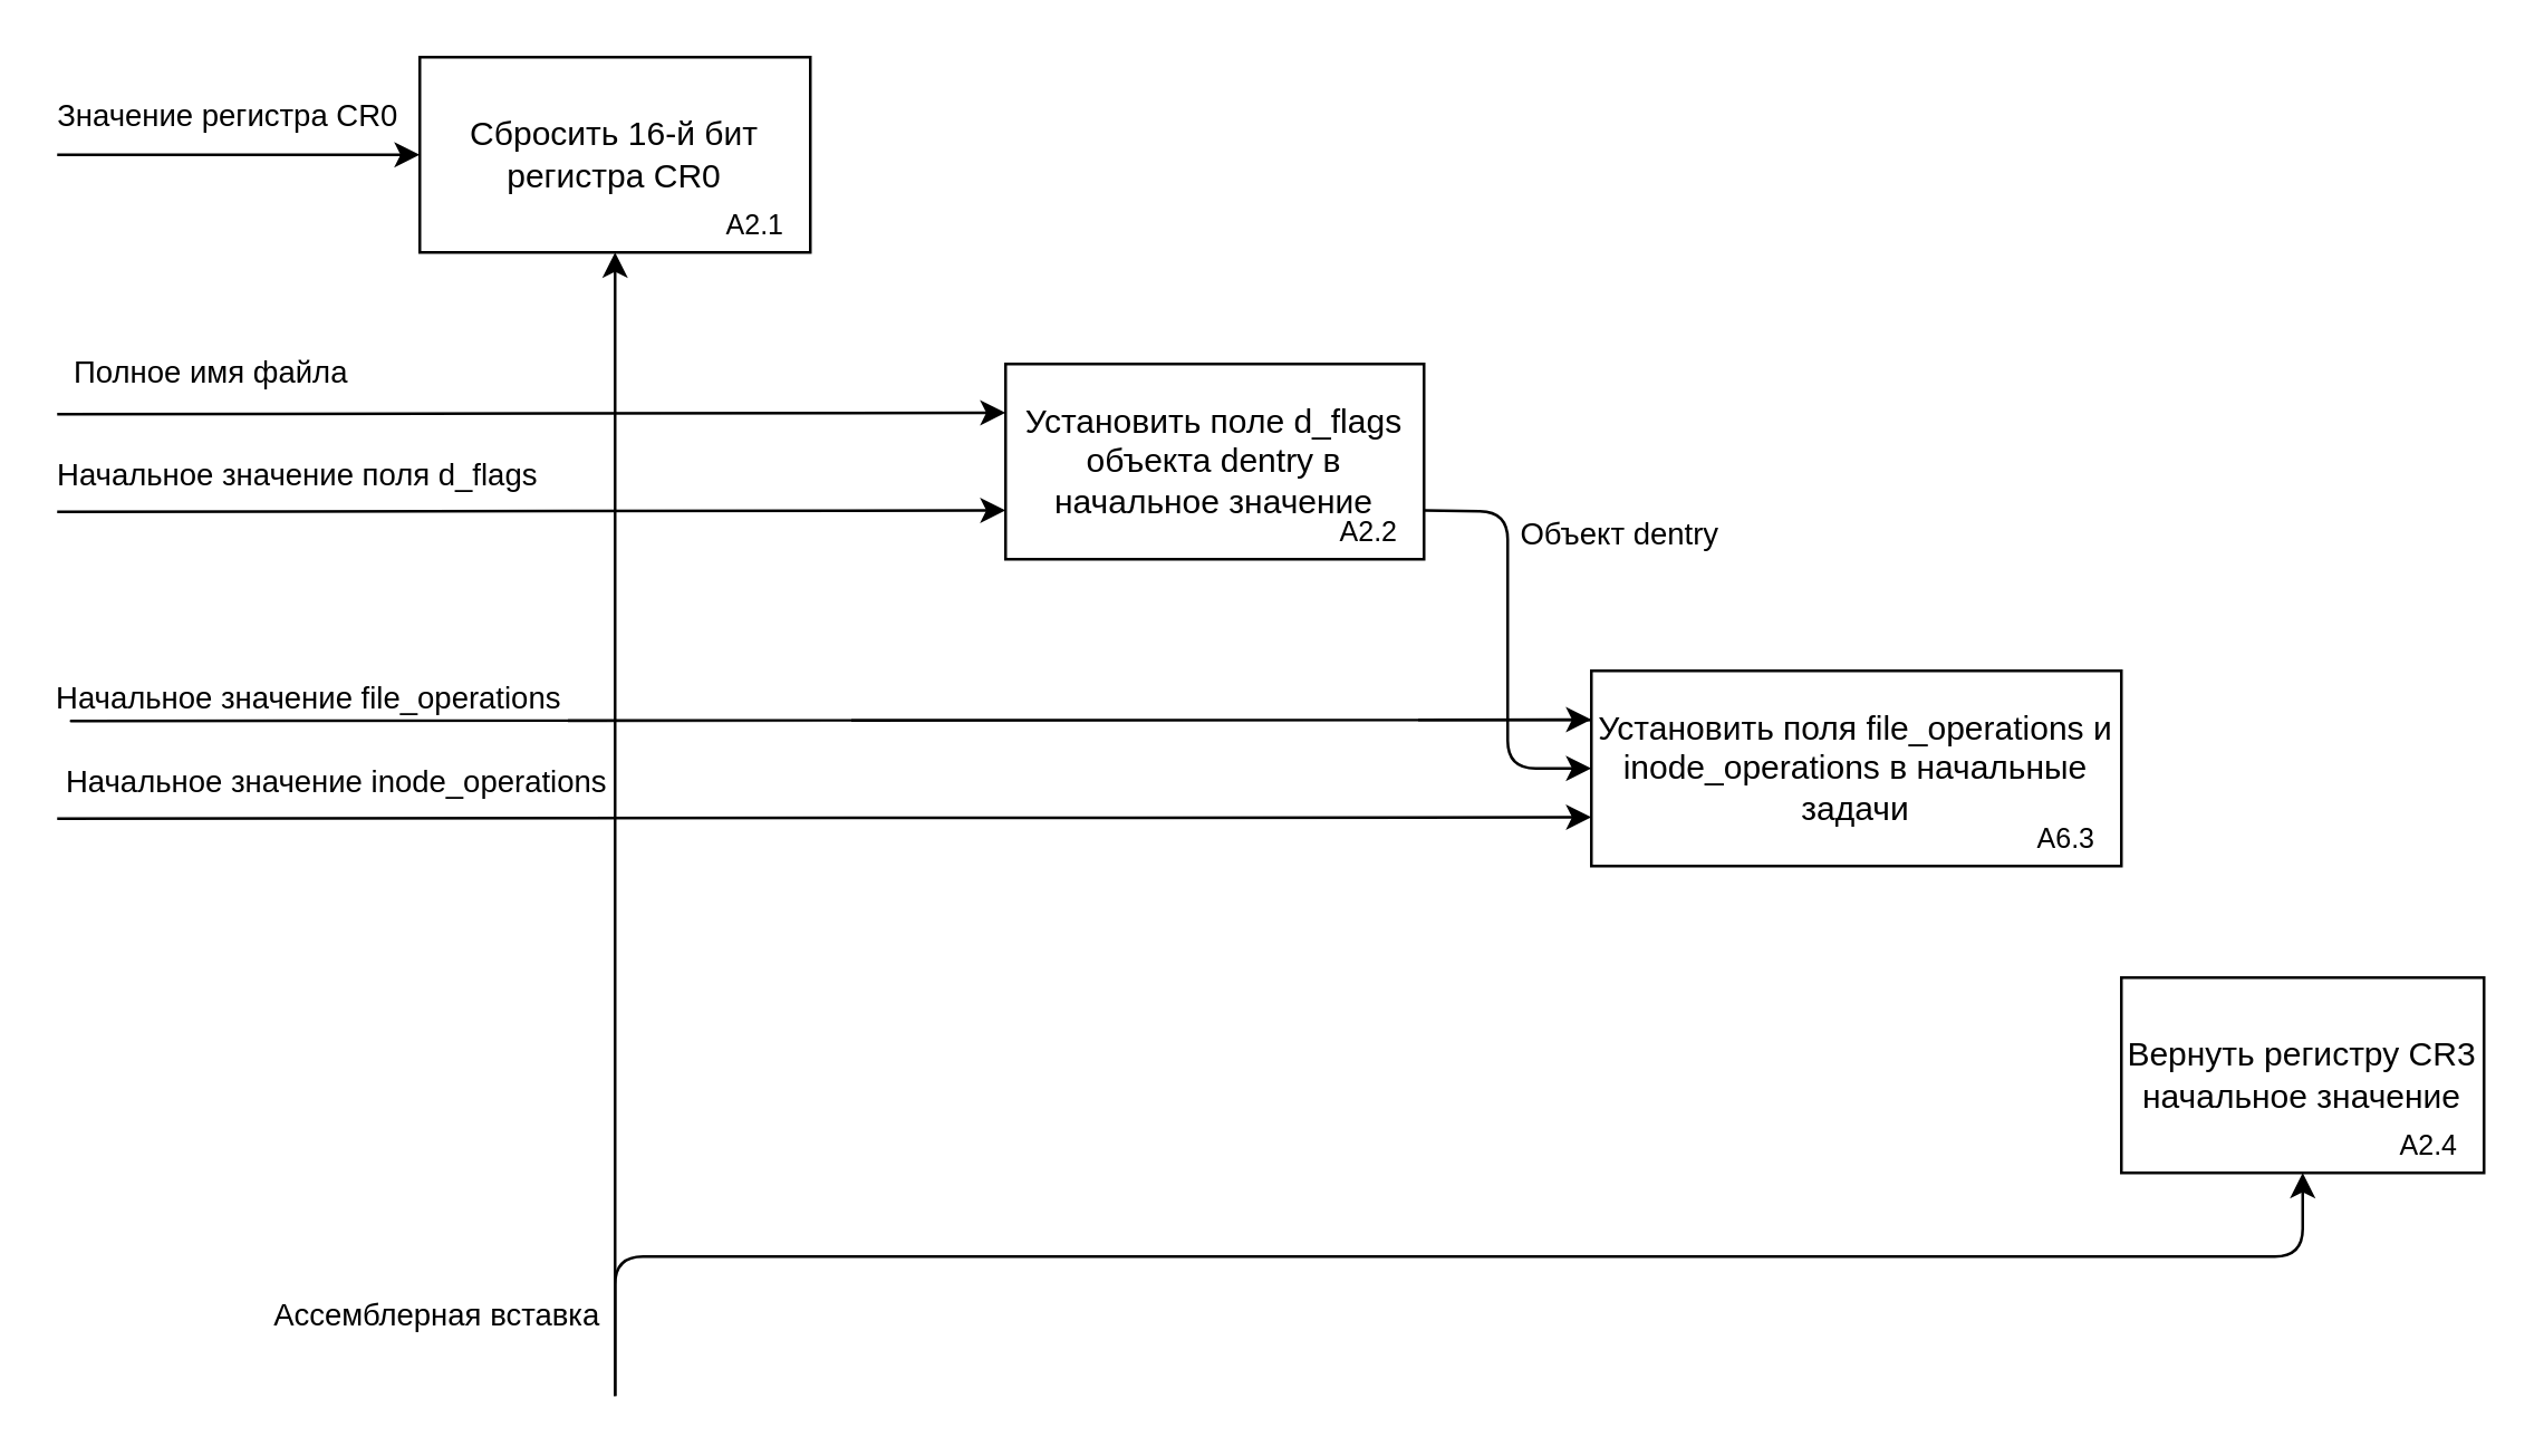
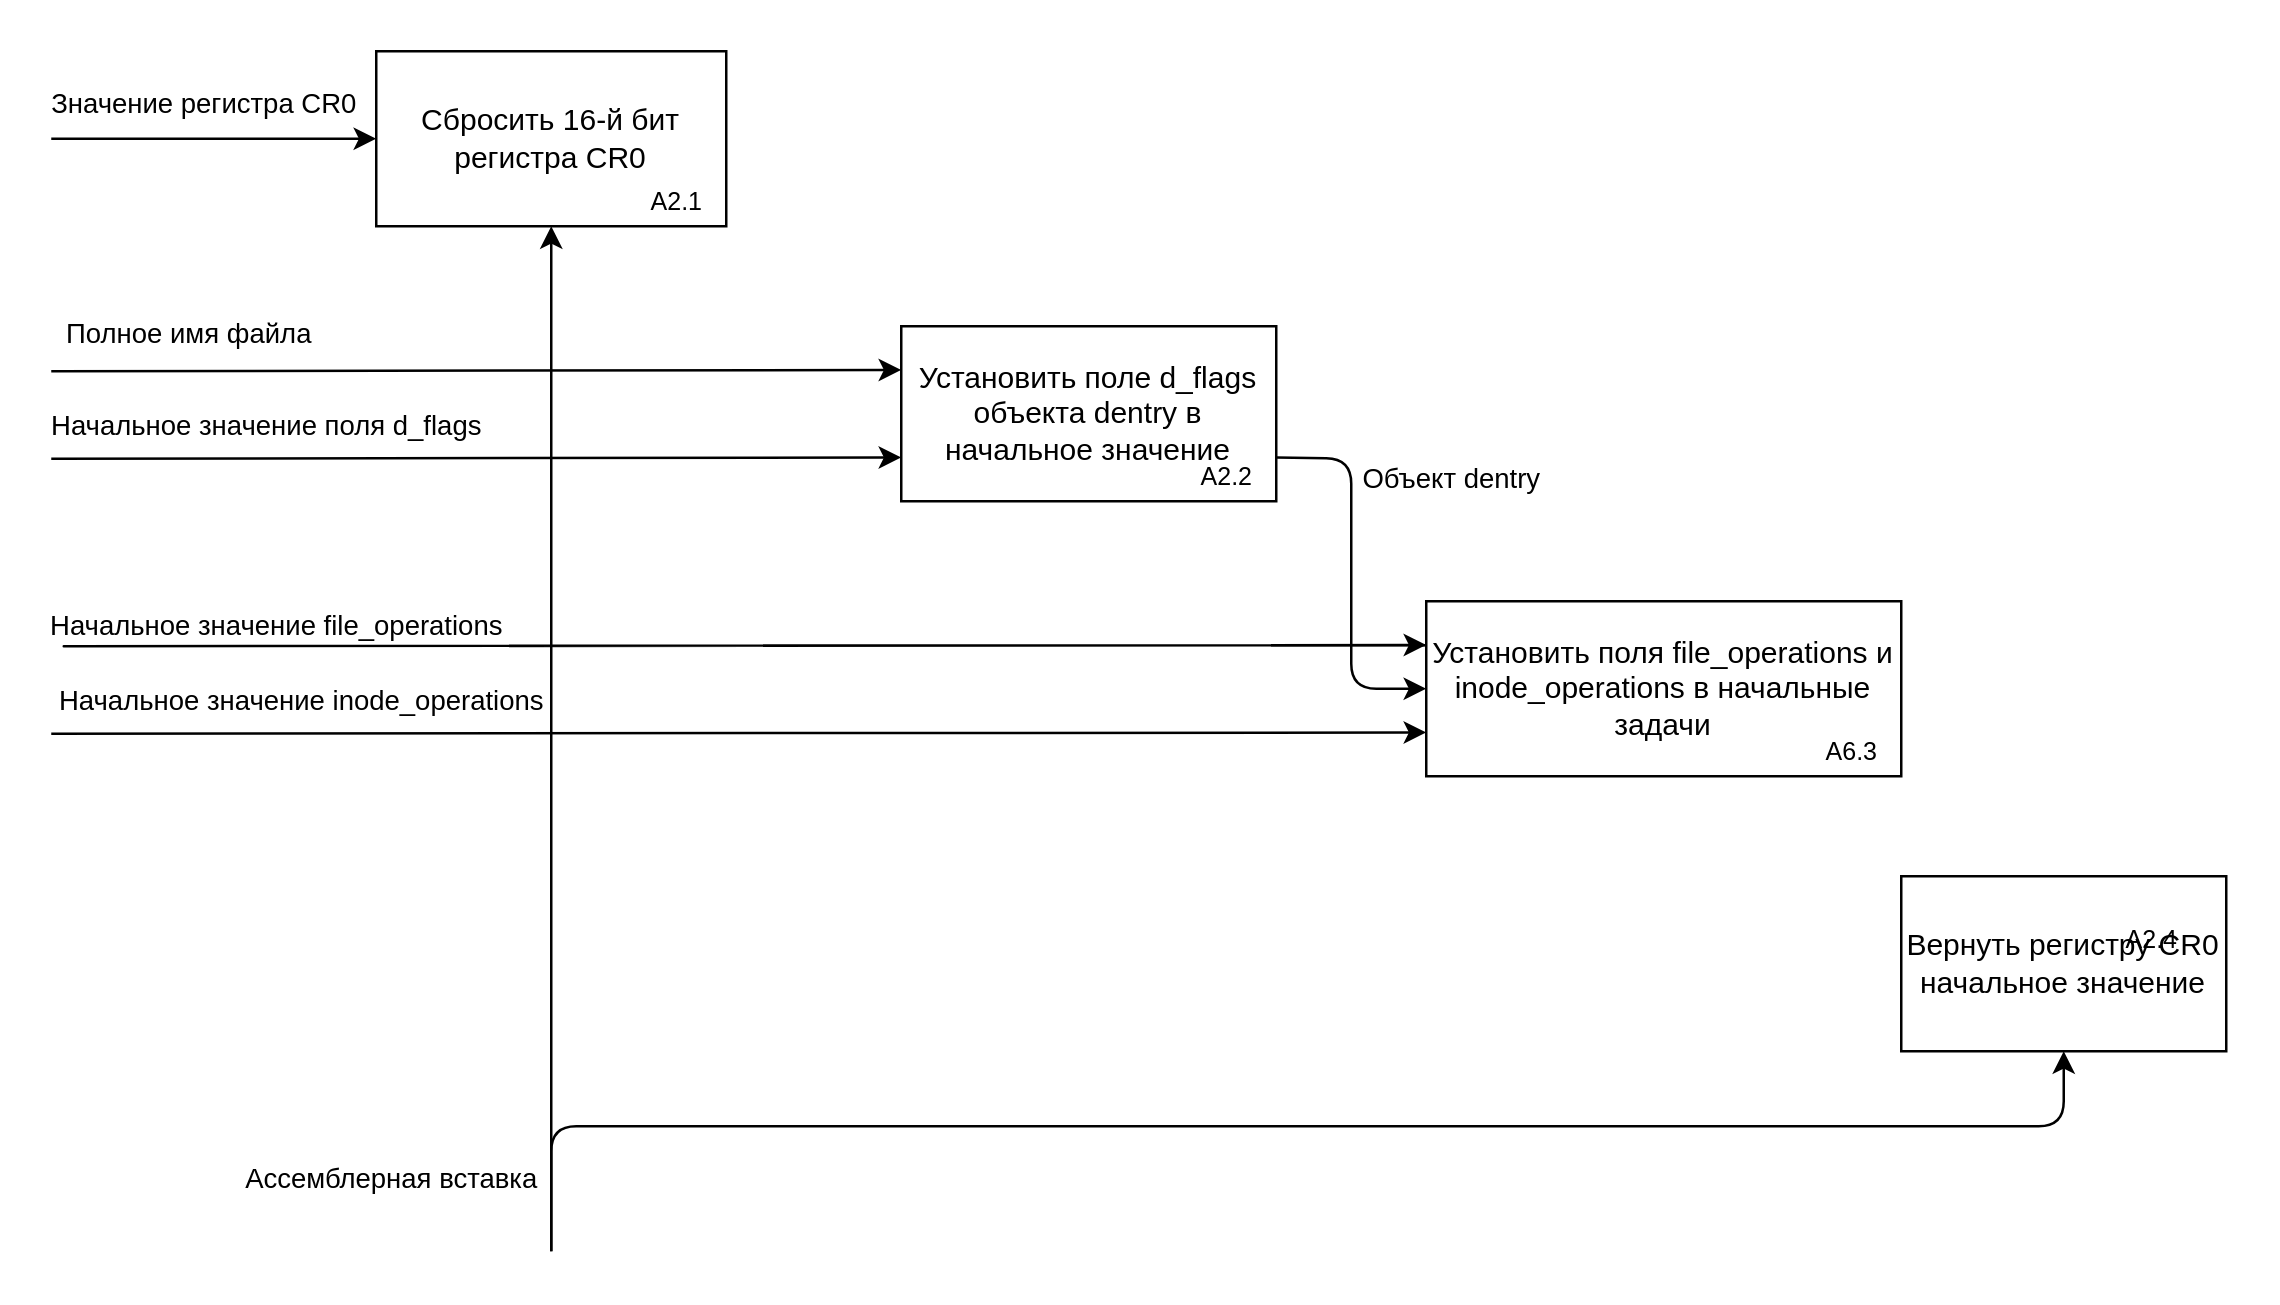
- <mxCell id="5" value="Вернуть регистру CR3 начальное значение" style="whiteSpace=wrap;html=1;" parent="1" vertex="1"><mxGeometry x="760" y="350" width="130" height="70" as="geometry" /></mxCell>
+ <mxCell id="5" value="Вернуть регистру CR0 начальное значение" style="whiteSpace=wrap;html=1;" parent="1" vertex="1"><mxGeometry x="760" y="350" width="130" height="70" as="geometry" /></mxCell>
- <mxCell id="19" value="A2.4" style="text;html=1;resizable=0;autosize=1;align=center;verticalAlign=middle;points=[];fillColor=none;strokeColor=none;rounded=0;fontSize=10;" vertex="1" parent="1"><mxGeometry x="850" y="400" width="40" height="20" as="geometry" /></mxCell>
+ <mxCell id="19" value="A2.4" style="text;html=1;resizable=0;autosize=1;align=center;verticalAlign=middle;points=[];fillColor=none;strokeColor=none;rounded=0;fontSize=10;" vertex="1" parent="1"><mxGeometry x="840" y="365" width="40" height="20" as="geometry" /></mxCell>
